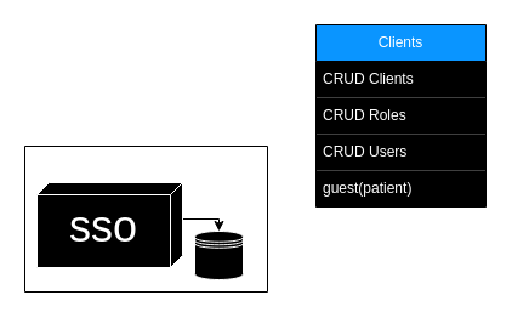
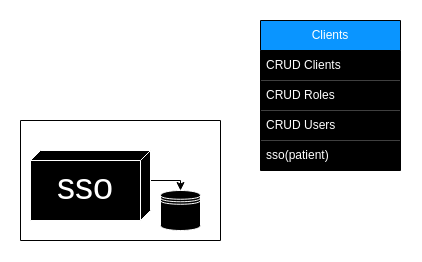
- <mxCell id="10" value="&lt;font color=&quot;#ffffff&quot;&gt;guest(patient)&lt;/font&gt;" style="text;strokeColor=none;fillColor=#000000;align=left;verticalAlign=middle;spacingLeft=4;spacingRight=4;overflow=hidden;points=[[0,0.5],[1,0.5]];portConstraint=eastwest;rotatable=0;whiteSpace=wrap;html=1;" vertex="1" parent="6"><mxGeometry y="120" width="140" height="30" as="geometry" /></mxCell>
+ <mxCell id="10" value="&lt;font color=&quot;#ffffff&quot;&gt;sso(patient)&lt;/font&gt;" style="text;strokeColor=none;fillColor=#000000;align=left;verticalAlign=middle;spacingLeft=4;spacingRight=4;overflow=hidden;points=[[0,0.5],[1,0.5]];portConstraint=eastwest;rotatable=0;whiteSpace=wrap;html=1;" vertex="1" parent="6"><mxGeometry y="120" width="140" height="30" as="geometry" /></mxCell>
